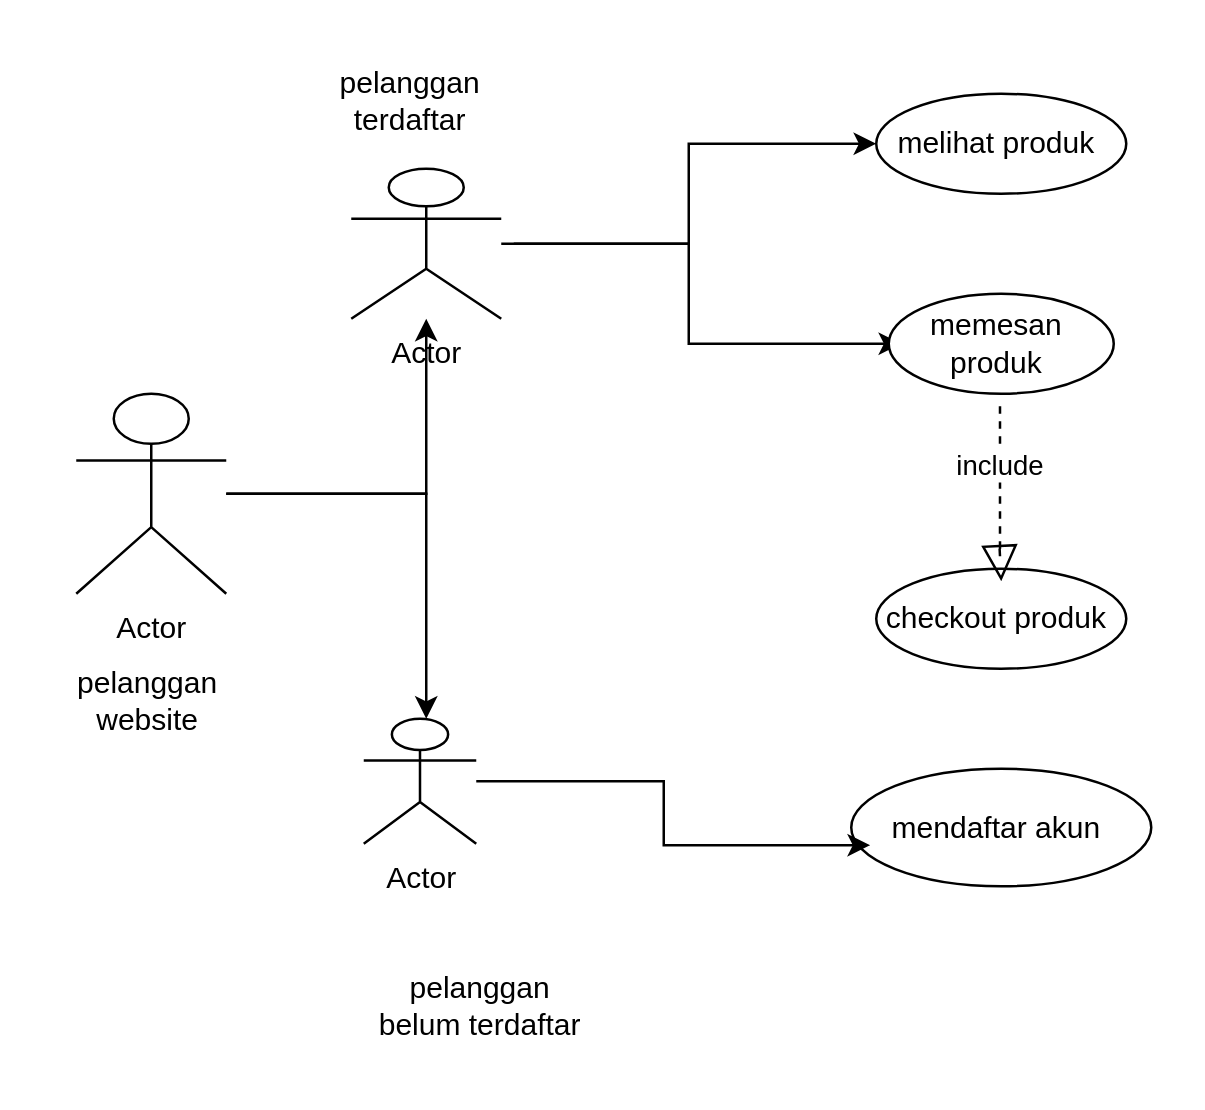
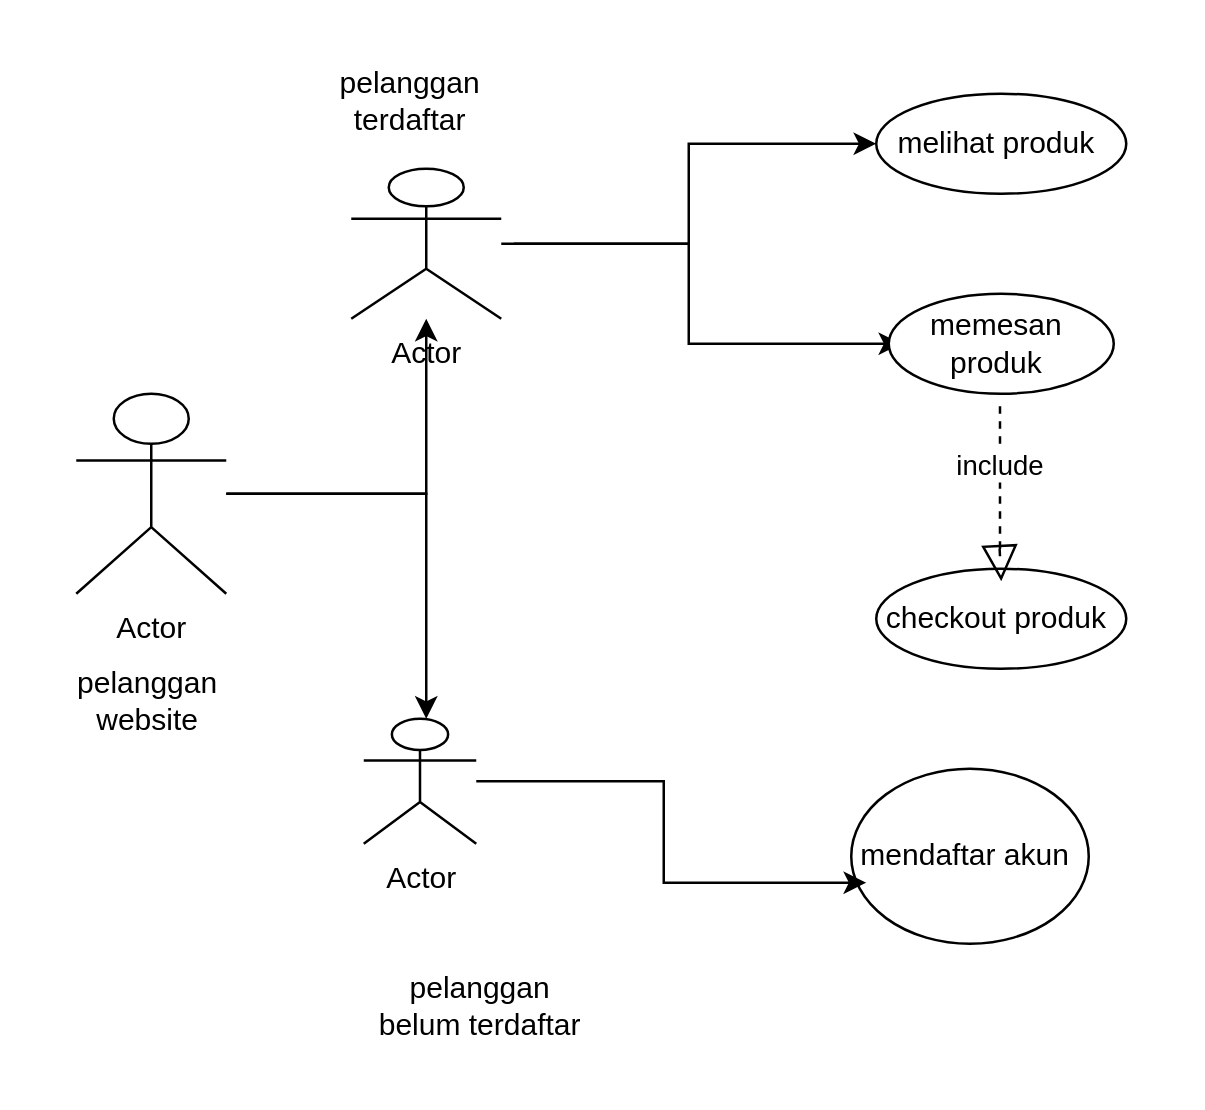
- <mxCell id="17" value="mendaftar akun&amp;nbsp;" style="ellipse;whiteSpace=wrap;html=1;" vertex="1" parent="1"><mxGeometry x="340" y="307" width="120" height="47" as="geometry" /></mxCell>
+ <mxCell id="17" value="mendaftar akun&amp;nbsp;" style="ellipse;whiteSpace=wrap;html=1;" vertex="1" parent="1"><mxGeometry x="340" y="307" width="95" height="70" as="geometry" /></mxCell>
